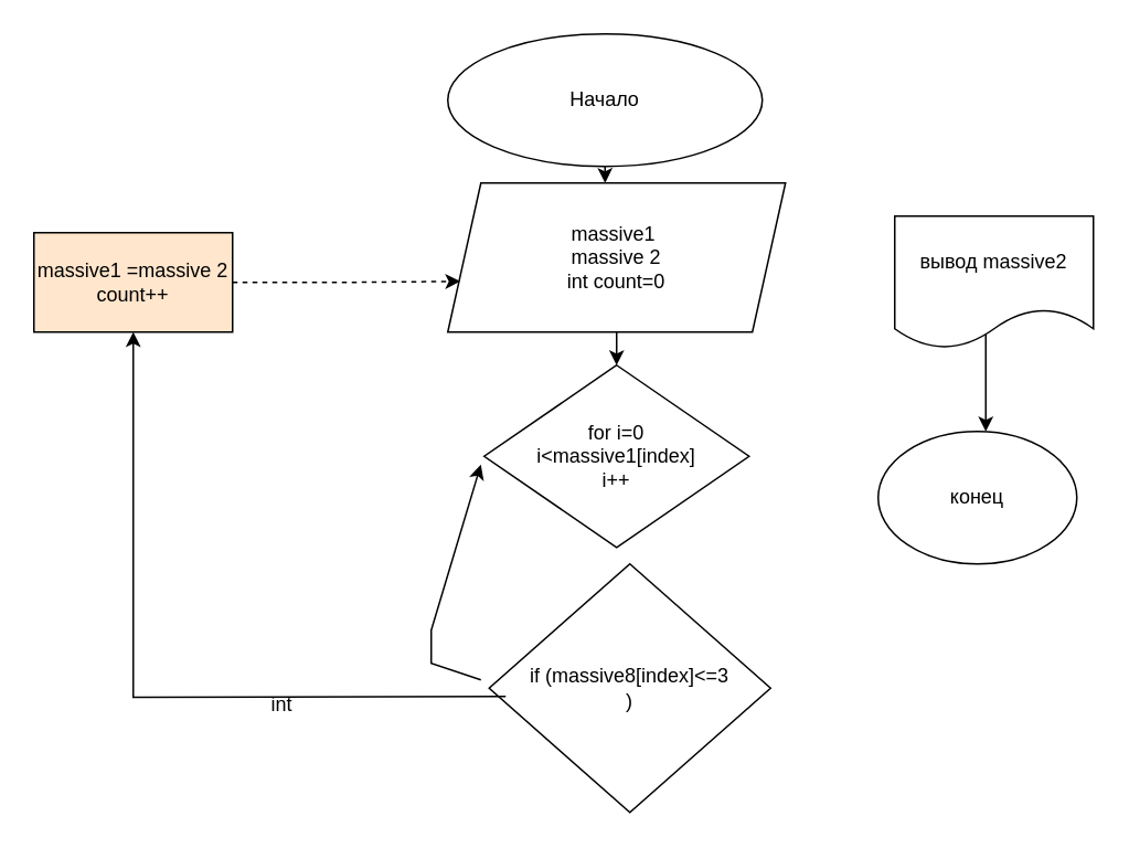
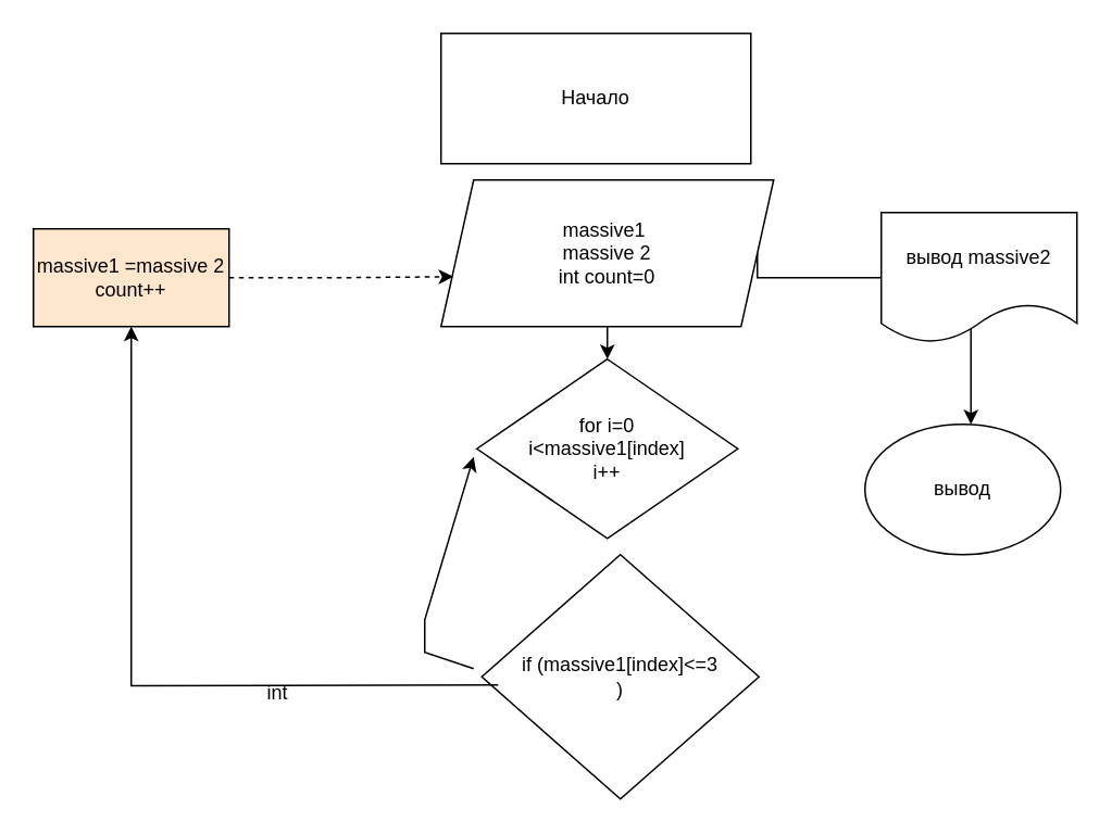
- <mxCell id="3" value="Начало" style="ellipse;whiteSpace=wrap;html=1;" vertex="1" parent="1"><mxGeometry x="270" y="20" width="190" height="80" as="geometry" /></mxCell>
+ <mxCell id="3" value="Начало" style="whiteSpace=wrap;html=1;rounded=0;" vertex="1" parent="1"><mxGeometry x="270" y="20" width="190" height="80" as="geometry" /></mxCell>
- <mxCell id="2" style="edgeStyle=orthogonalEdgeStyle;rounded=0;orthogonalLoop=1;jettySize=auto;html=1;exitX=0.5;exitY=1;exitDx=0;exitDy=0;entryX=0.466;entryY=0;entryDx=0;entryDy=0;entryPerimeter=0;" edge="1" parent="1" source="3" target="5"><mxGeometry relative="1" as="geometry" /></mxCell>
+ <mxCell id="14" value="" style="edgeStyle=orthogonalEdgeStyle;rounded=0;orthogonalLoop=1;jettySize=auto;html=1;exitX=1;exitY=0.5;exitDx=0;exitDy=0;endArrow=none;" edge="1" parent="1" source="5" target="13"><mxGeometry relative="1" as="geometry"><mxPoint x="580" y="155" as="targetPoint" /><mxPoint x="464" y="155" as="sourcePoint" /><Array as="points"><mxPoint x="464" y="170" /></Array></mxGeometry></mxCell>
- <mxCell id="15" value="конец" style="ellipse;whiteSpace=wrap;html=1;" vertex="1" parent="1"><mxGeometry x="530" y="260" width="120" height="80" as="geometry" /></mxCell>
+ <mxCell id="15" value="вывод" style="ellipse;whiteSpace=wrap;html=1;" vertex="1" parent="1"><mxGeometry x="530" y="260" width="120" height="80" as="geometry" /></mxCell>
- <mxCell id="7" value="if (massive8[index]&amp;lt;=3&lt;br&gt;)" style="rhombus;whiteSpace=wrap;html=1;" vertex="1" parent="1"><mxGeometry x="295" y="340" width="170" height="150" as="geometry" /></mxCell>
+ <mxCell id="7" value="if (massive1[index]&amp;lt;=3&lt;br&gt;)" style="rhombus;whiteSpace=wrap;html=1;" vertex="1" parent="1"><mxGeometry x="295" y="340" width="170" height="150" as="geometry" /></mxCell>
